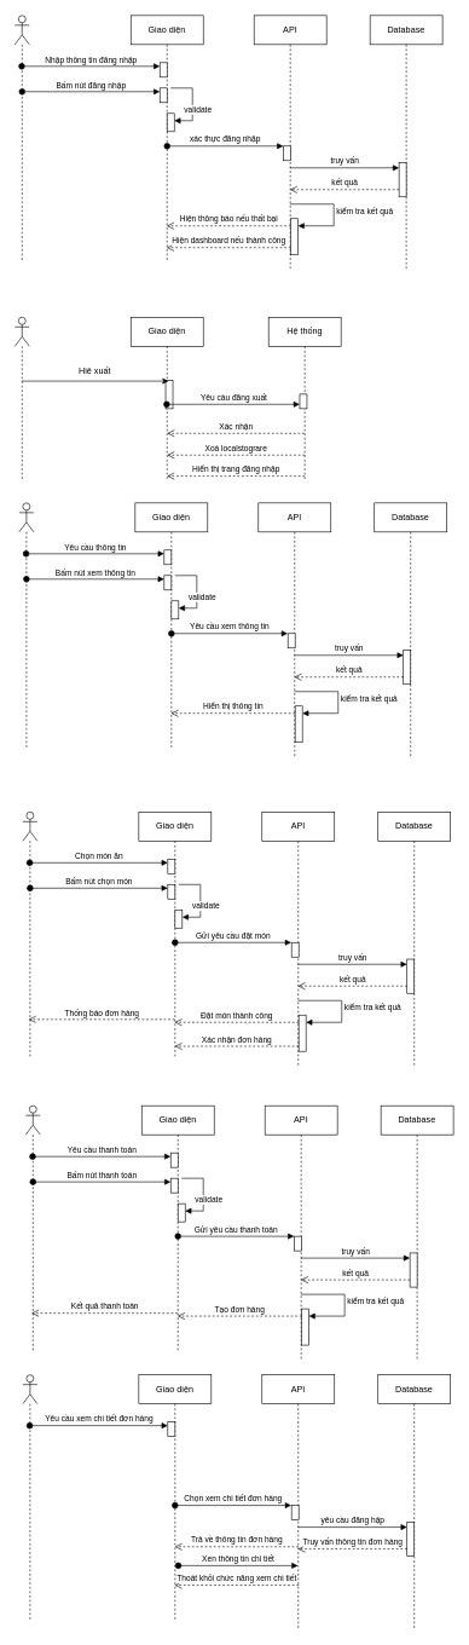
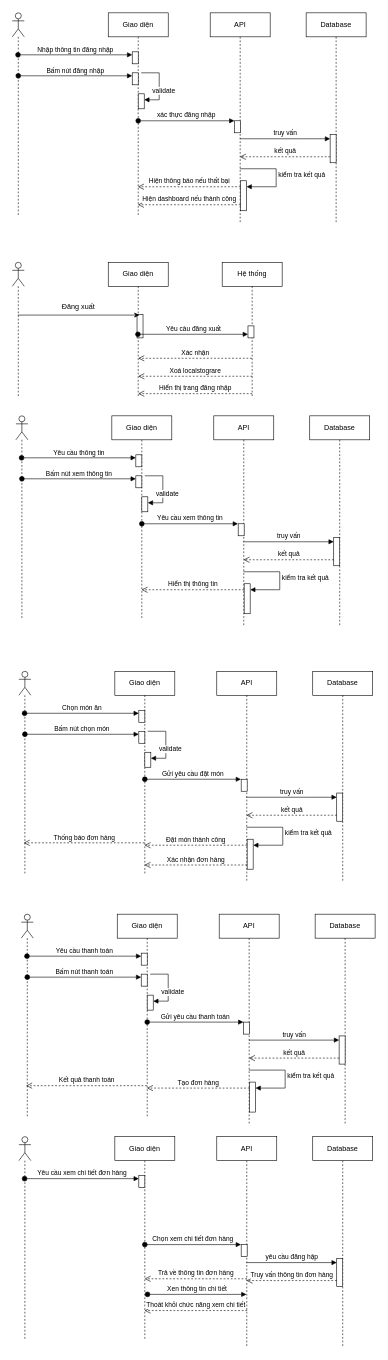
- <mxCell id="9" value="Hiê xuất" style="text;html=1;align=center;verticalAlign=middle;resizable=0;points=[];autosize=1;strokeColor=none;fillColor=none;" vertex="1" parent="1"><mxGeometry x="93" y="497" width="73" height="26" as="geometry" /></mxCell>
+ <mxCell id="9" value="Đăng xuất" style="text;html=1;align=center;verticalAlign=middle;resizable=0;points=[];autosize=1;strokeColor=none;fillColor=none;" vertex="1" parent="1"><mxGeometry x="93" y="497" width="73" height="26" as="geometry" /></mxCell>
